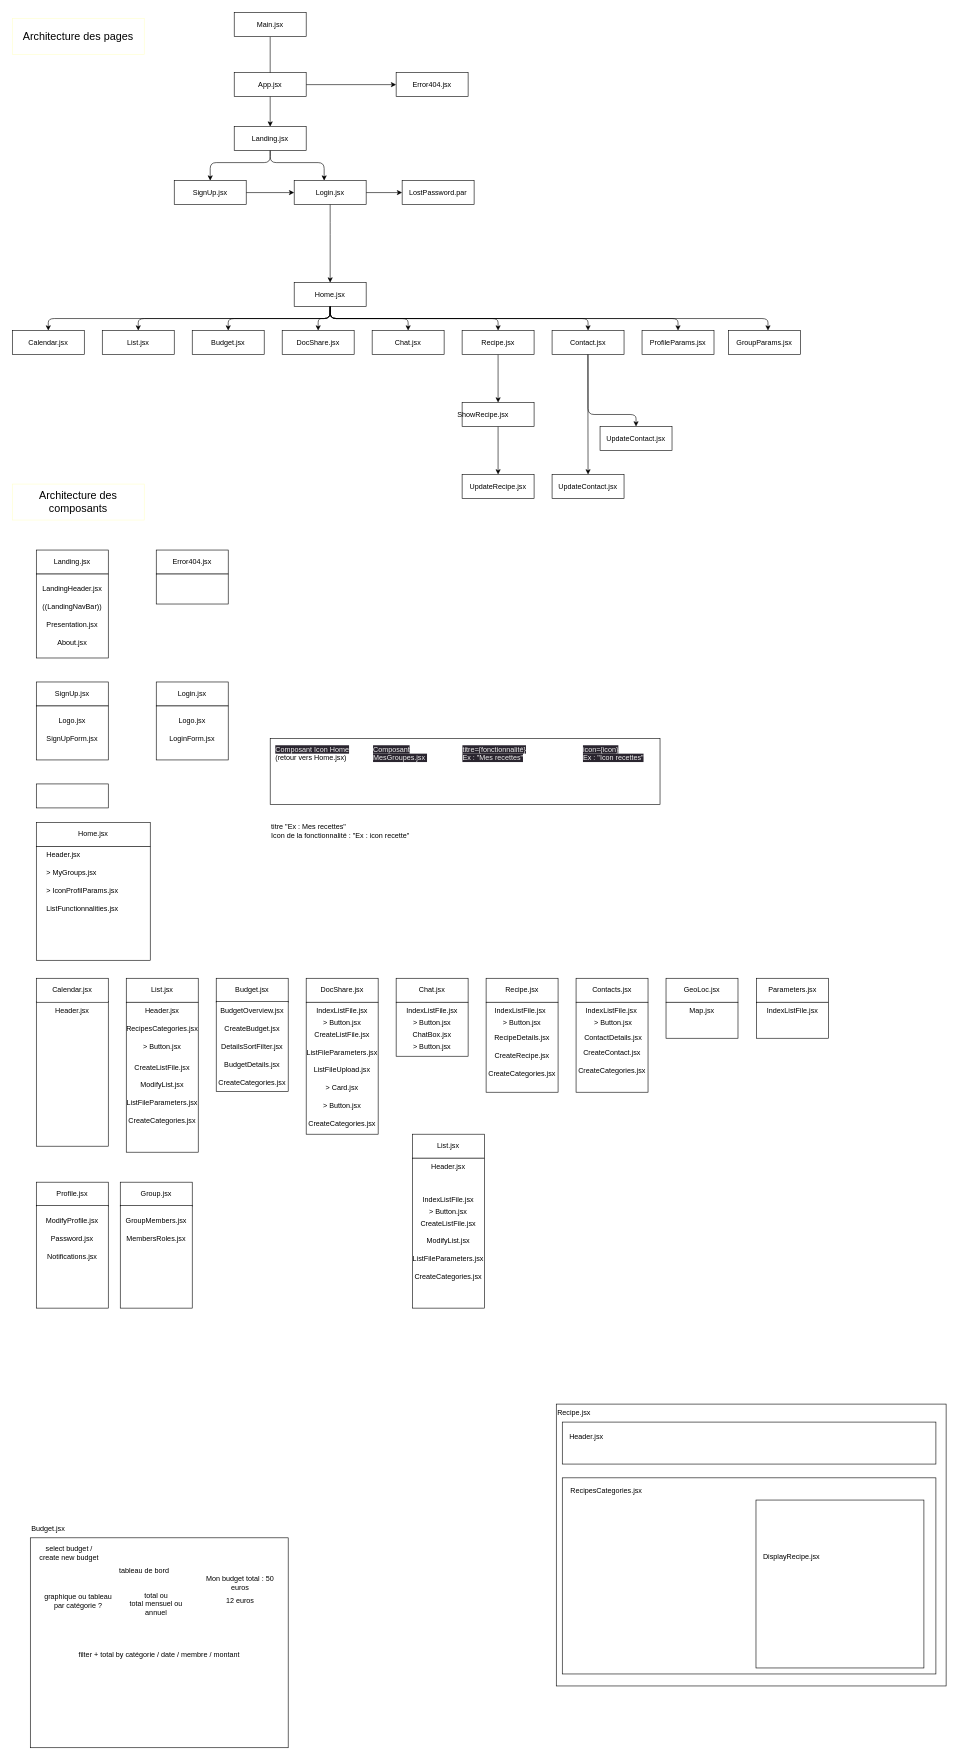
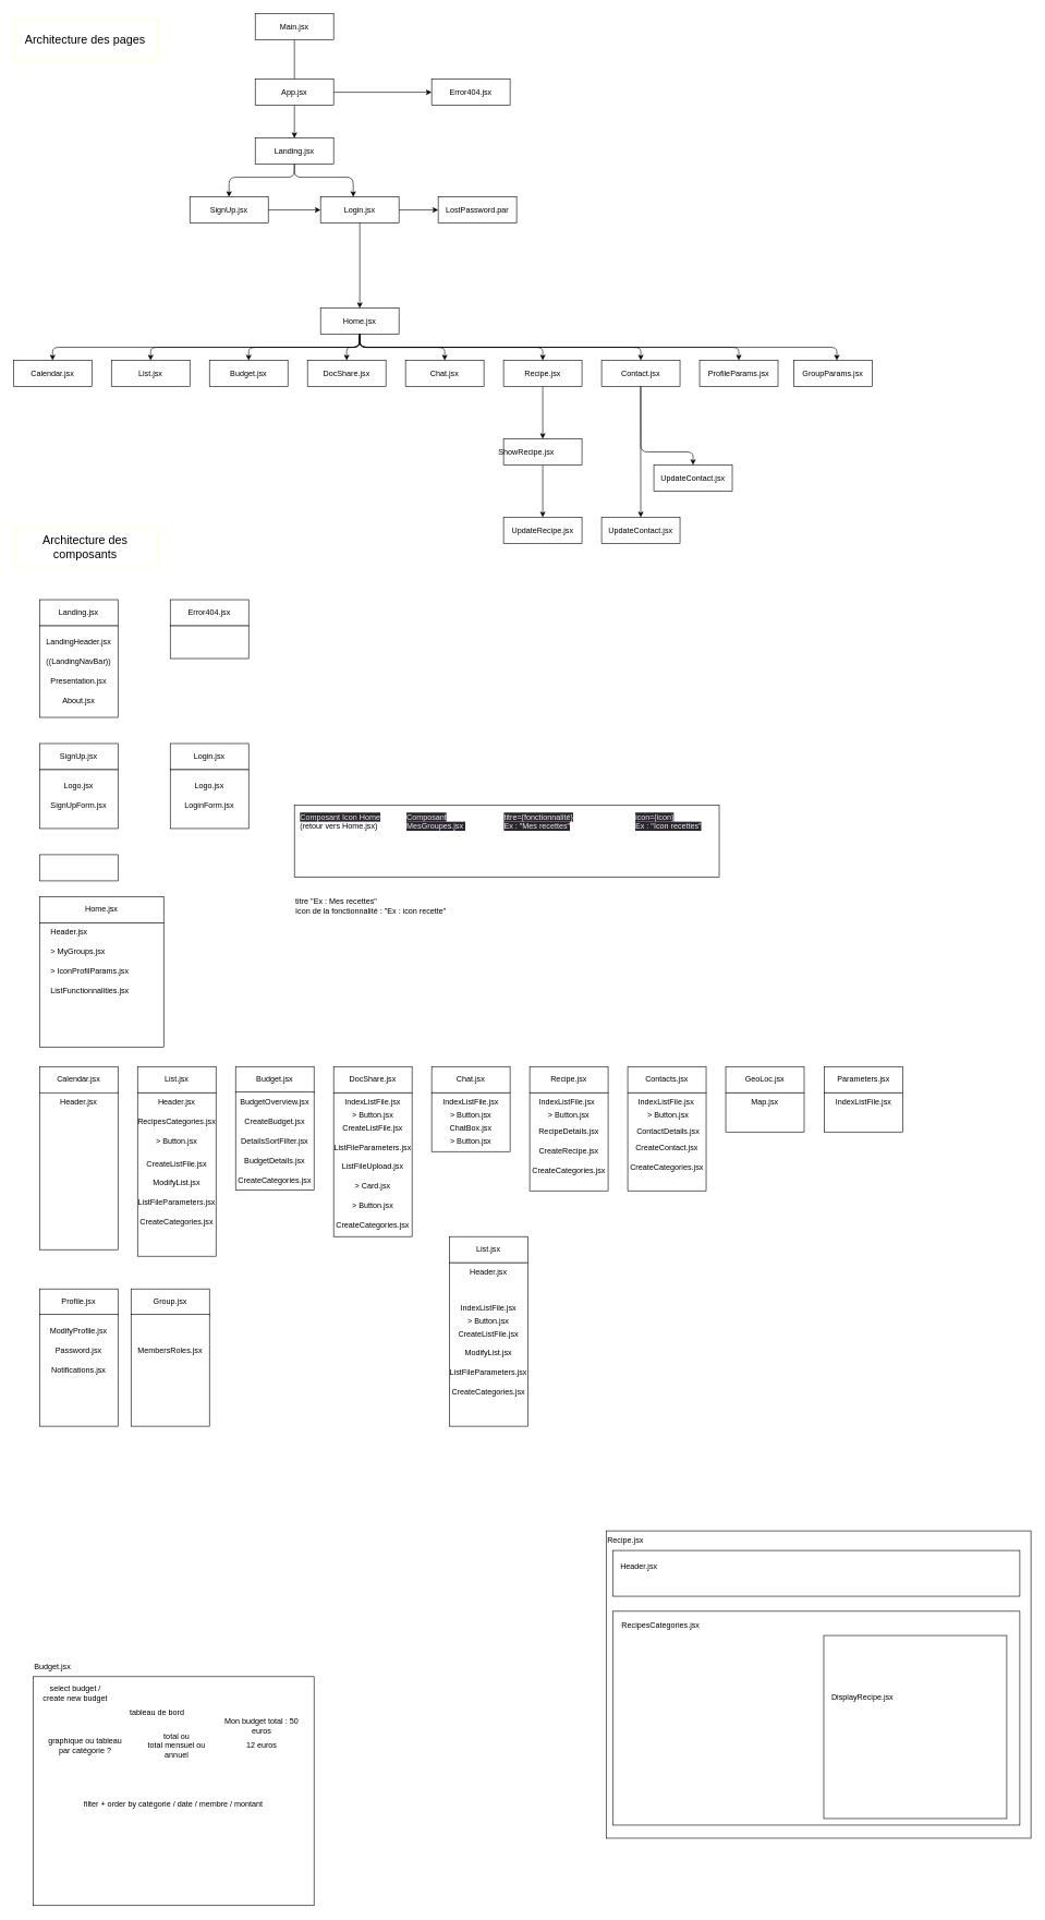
- <mxCell id="159" value="GroupMembers.jsx" style="text;strokeColor=none;align=center;fillColor=none;html=1;verticalAlign=middle;whiteSpace=wrap;rounded=0;fontStyle=0" parent="1" vertex="1"><mxGeometry x="200" y="2020" width="120" height="30" as="geometry" /></mxCell>
- <mxCell id="141" value="total ou&lt;br&gt;total mensuel ou annuel" style="text;strokeColor=none;align=center;fillColor=none;html=1;verticalAlign=middle;whiteSpace=wrap;rounded=0;" parent="136" vertex="1"><mxGeometry x="150" y="125" width="120" height="30" as="geometry" /></mxCell>
+ <mxCell id="141" value="total ou&lt;br&gt;total mensuel ou annuel" style="text;strokeColor=none;align=center;fillColor=none;html=1;verticalAlign=middle;whiteSpace=wrap;rounded=0;" parent="136" vertex="1"><mxGeometry x="160" y="120" width="120" height="30" as="geometry" /></mxCell>
- <mxCell id="142" value="filter + total by catégorie / date / membre / montant" style="text;strokeColor=none;align=center;fillColor=none;html=1;verticalAlign=middle;whiteSpace=wrap;rounded=0;" parent="136" vertex="1"><mxGeometry y="210" width="430" height="30" as="geometry" /></mxCell>
+ <mxCell id="142" value="filter + order by catégorie / date / membre / montant" style="text;strokeColor=none;align=center;fillColor=none;html=1;verticalAlign=middle;whiteSpace=wrap;rounded=0;" parent="136" vertex="1"><mxGeometry y="210" width="430" height="30" as="geometry" /></mxCell>
